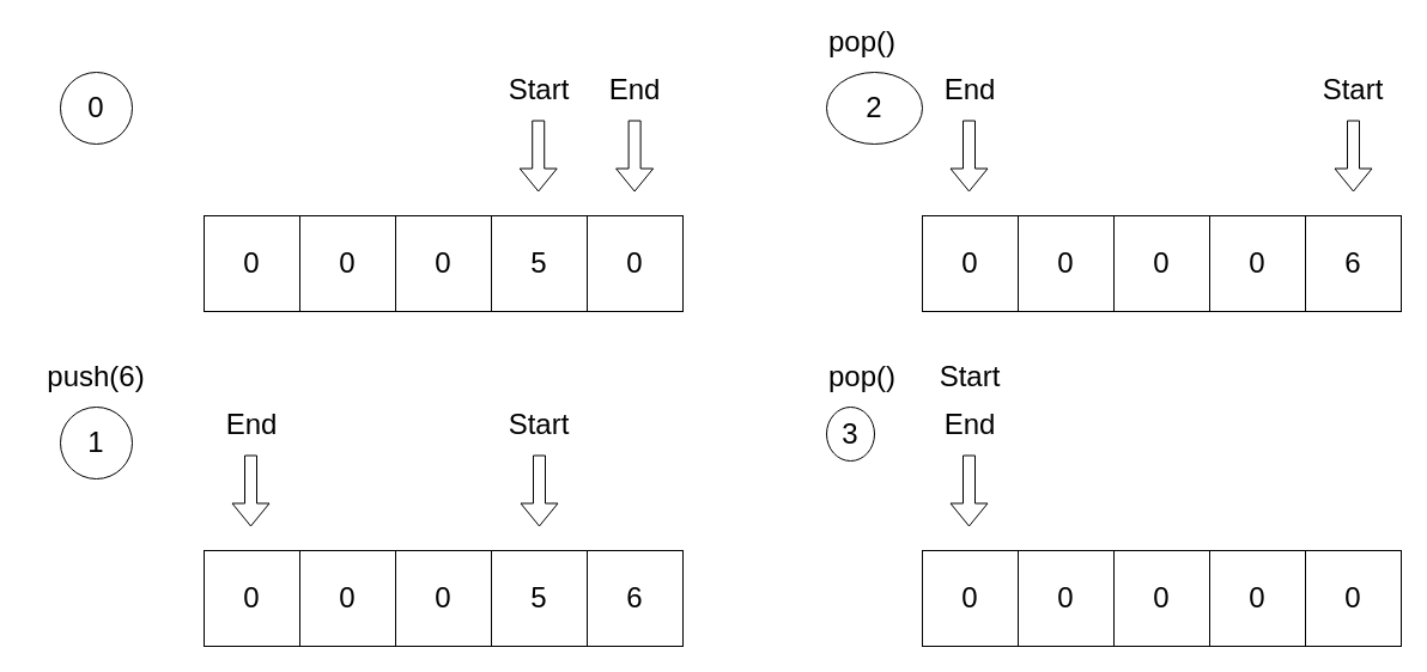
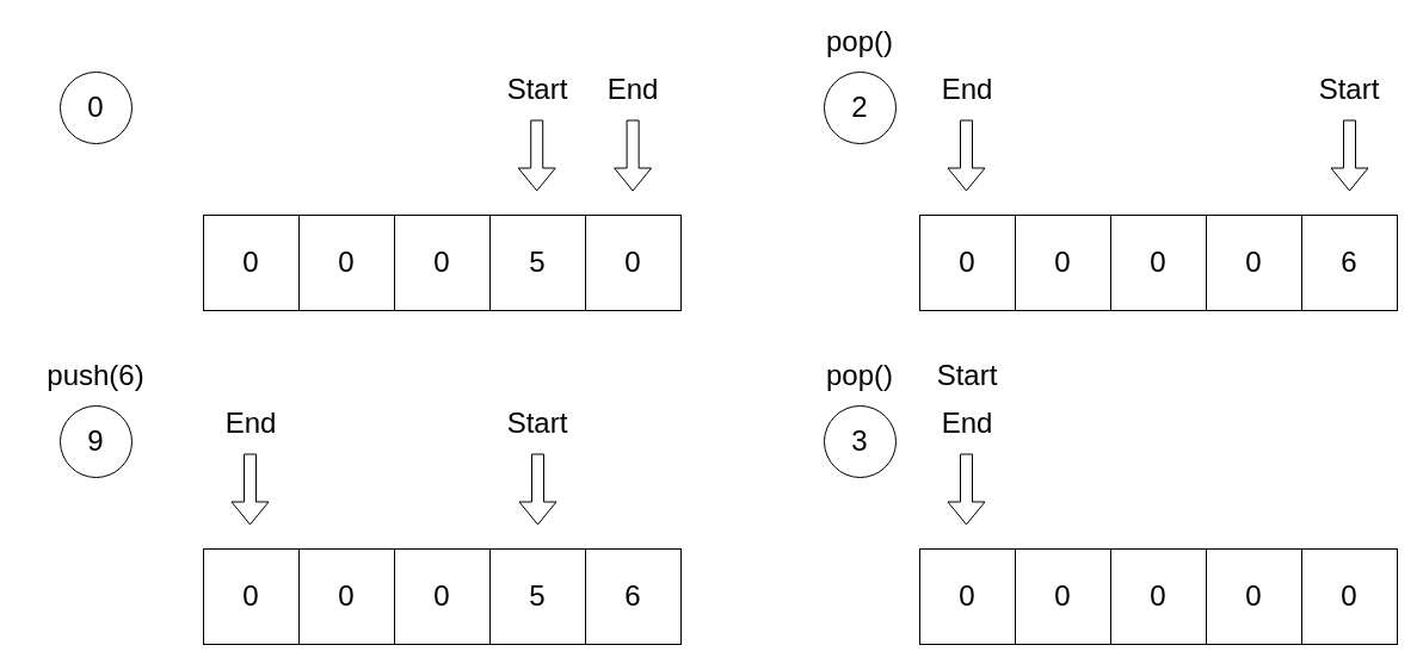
- <mxCell id="42" value="&lt;font style=&quot;font-size: 24px;&quot;&gt;2&lt;/font&gt;" style="ellipse;whiteSpace=wrap;html=1;" vertex="1" parent="1"><mxGeometry x="690" y="60" width="80" height="60" as="geometry" /></mxCell>
+ <mxCell id="42" value="&lt;font style=&quot;font-size: 24px;&quot;&gt;2&lt;/font&gt;" style="ellipse;whiteSpace=wrap;html=1;" vertex="1" parent="1"><mxGeometry x="690" y="60" width="60" height="60" as="geometry" /></mxCell>
- <mxCell id="43" value="&lt;font style=&quot;font-size: 24px;&quot;&gt;3&lt;/font&gt;" style="ellipse;whiteSpace=wrap;html=1;" vertex="1" parent="1"><mxGeometry x="690" y="340" width="40" height="45" as="geometry" /></mxCell>
+ <mxCell id="43" value="&lt;font style=&quot;font-size: 24px;&quot;&gt;3&lt;/font&gt;" style="ellipse;whiteSpace=wrap;html=1;" vertex="1" parent="1"><mxGeometry x="690" y="340" width="60" height="60" as="geometry" /></mxCell>
- <mxCell id="41" value="&lt;font style=&quot;font-size: 24px;&quot;&gt;1&lt;/font&gt;" style="ellipse;whiteSpace=wrap;html=1;" vertex="1" parent="1"><mxGeometry x="50" y="340" width="60" height="60" as="geometry" /></mxCell>
+ <mxCell id="41" value="&lt;font style=&quot;font-size: 24px;&quot;&gt;9&lt;/font&gt;" style="ellipse;whiteSpace=wrap;html=1;" vertex="1" parent="1"><mxGeometry x="50" y="340" width="60" height="60" as="geometry" /></mxCell>
